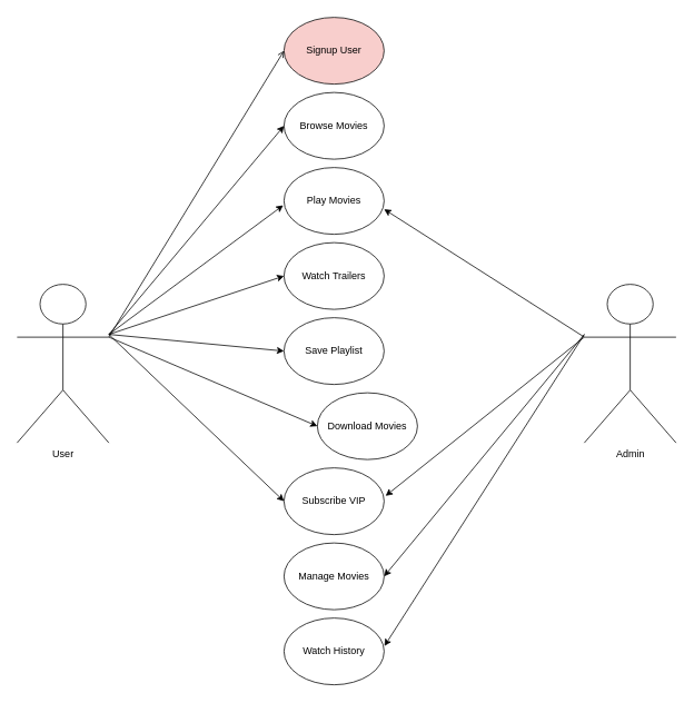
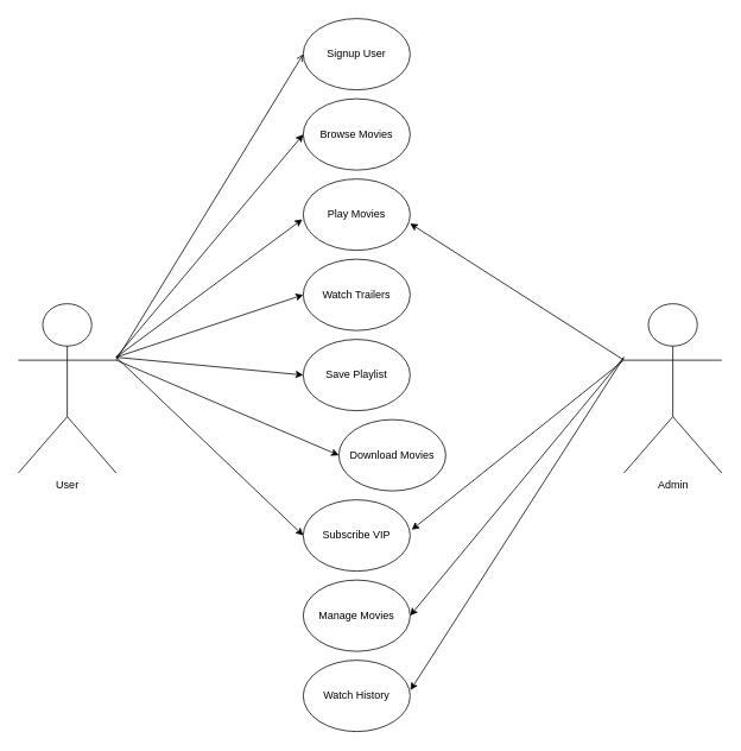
- <mxCell id="3" value="Signup User" style="ellipse;whiteSpace=wrap;html=1;fillColor=#f8cecc;" vertex="1" parent="1"><mxGeometry x="340" width="120" height="80" as="geometry" y="20" /></mxCell>
+ <mxCell id="3" value="Signup User" style="ellipse;whiteSpace=wrap;html=1;" vertex="1" parent="1"><mxGeometry x="340" width="120" height="80" as="geometry" y="20" /></mxCell>
